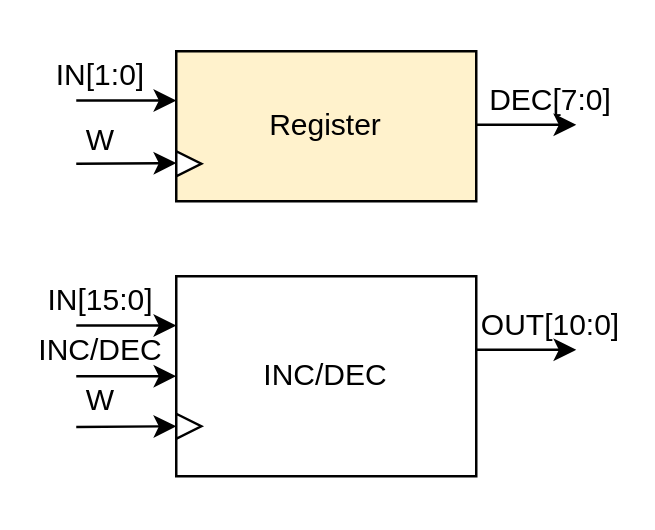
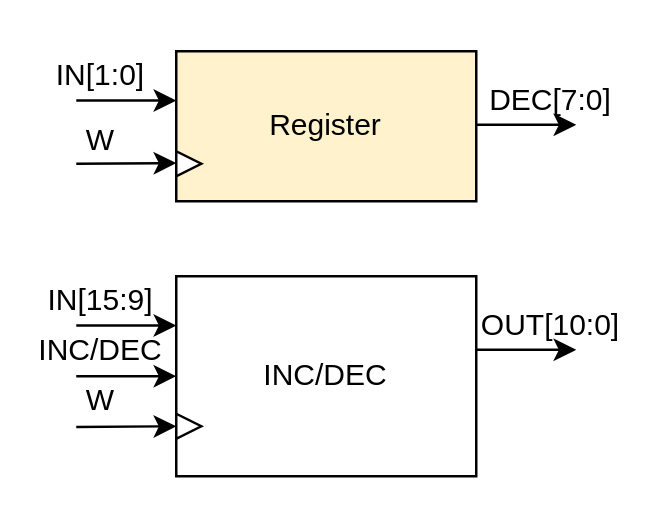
- <mxCell id="11" value="IN[15:0]" style="text;html=1;strokeColor=none;fillColor=none;align=center;verticalAlign=middle;whiteSpace=wrap;rounded=0;" vertex="1" parent="1"><mxGeometry x="20" y="110" width="40" height="20" as="geometry" /></mxCell>
+ <mxCell id="11" value="IN[15:9]" style="text;html=1;strokeColor=none;fillColor=none;align=center;verticalAlign=middle;whiteSpace=wrap;rounded=0;" vertex="1" parent="1"><mxGeometry x="20" y="110" width="40" height="20" as="geometry" /></mxCell>
